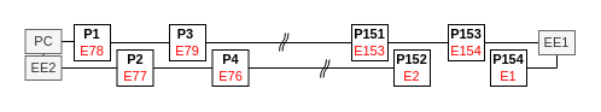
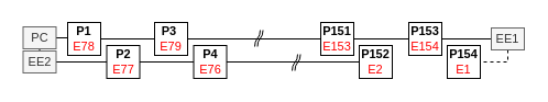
- <mxCell id="18" style="edgeStyle=orthogonalEdgeStyle;rounded=0;orthogonalLoop=1;jettySize=auto;html=1;exitX=0.5;exitY=1;exitDx=0;exitDy=0;entryX=1;entryY=0.5;entryDx=0;entryDy=0;fontSize=9;fontColor=#FF0000;endArrow=none;endFill=0;strokeColor=#000000;strokeWidth=1;" parent="1" source="19" target="28" edge="1"><mxGeometry relative="1" as="geometry"><Array as="points"><mxPoint x="461" y="56" /></Array></mxGeometry></mxCell>
+ <mxCell id="18" style="edgeStyle=orthogonalEdgeStyle;rounded=0;orthogonalLoop=1;jettySize=auto;html=1;exitX=0.5;exitY=1;exitDx=0;exitDy=0;entryX=1;entryY=0.5;entryDx=0;entryDy=0;fontSize=9;fontColor=#FF0000;endArrow=none;endFill=0;strokeColor=#000000;strokeWidth=1;dashed=1;" parent="1" source="19" target="28" edge="1"><mxGeometry relative="1" as="geometry"><Array as="points"><mxPoint x="461" y="56" /></Array></mxGeometry></mxCell>
